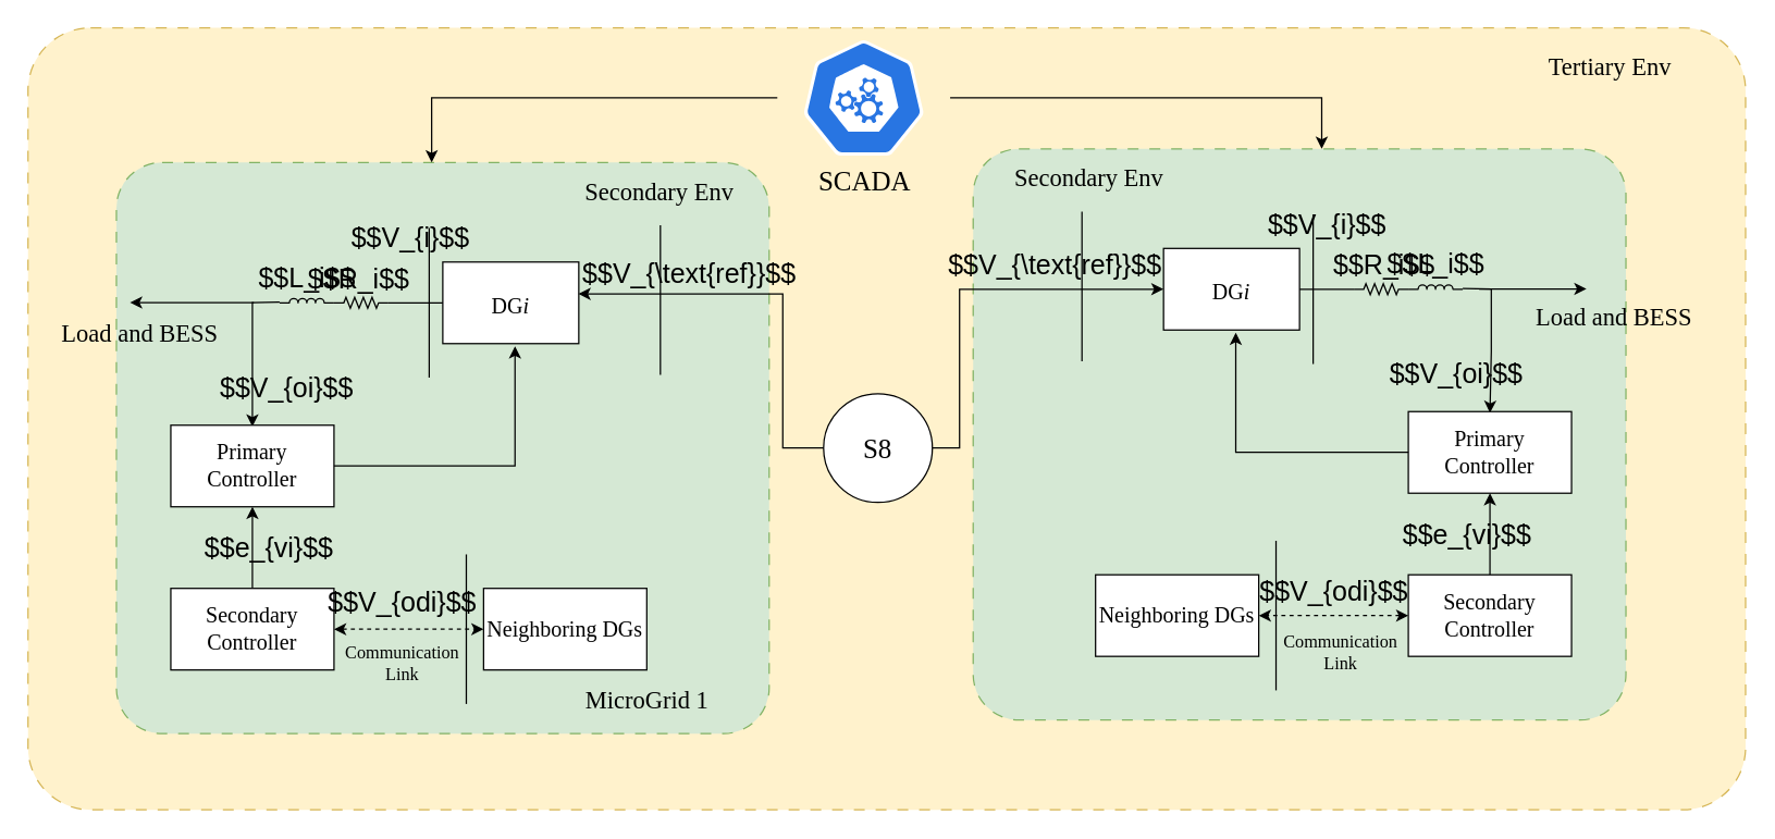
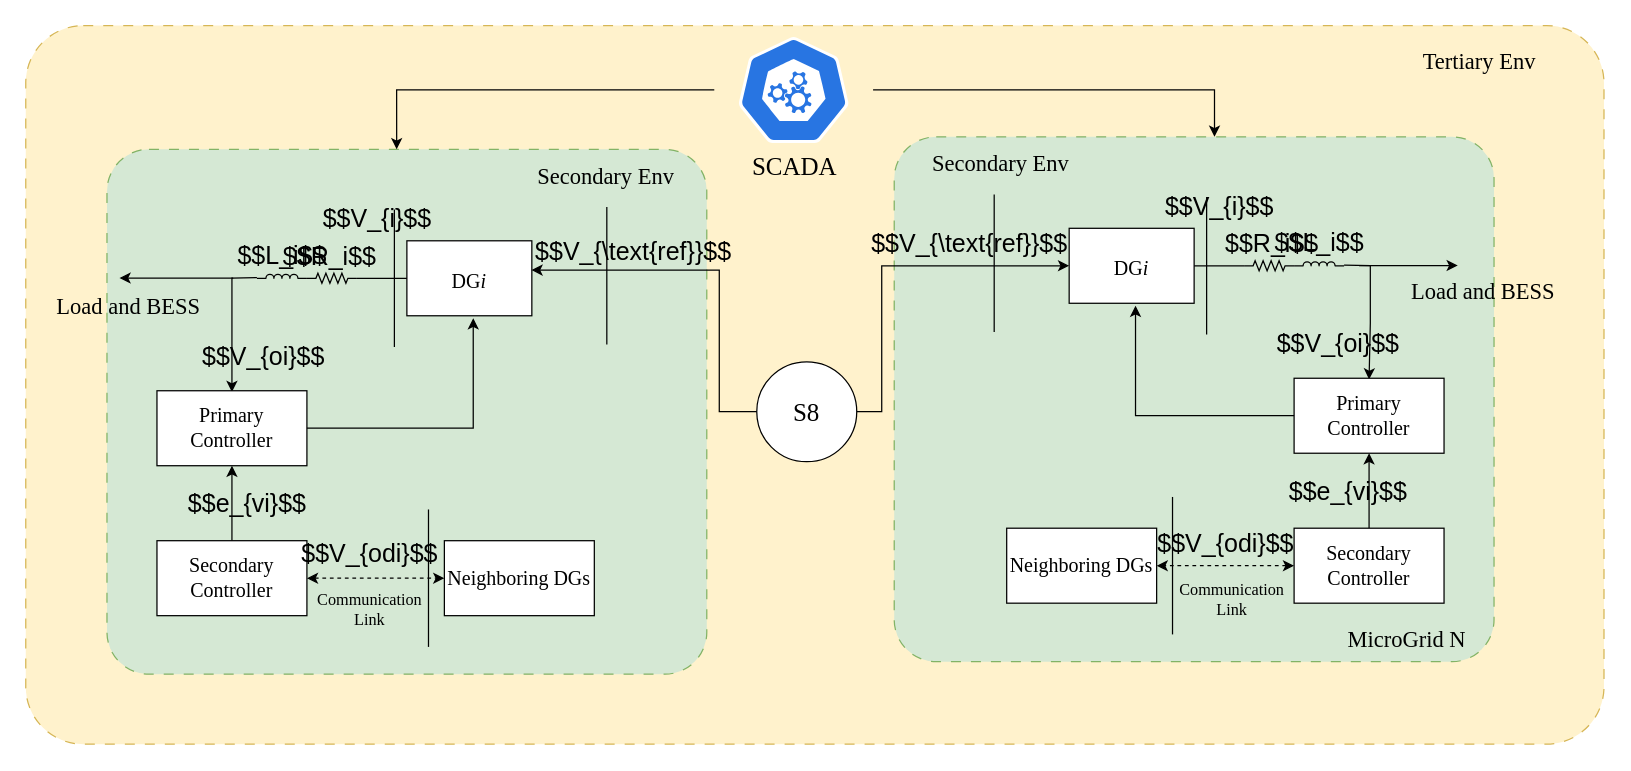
+ <mxCell id="27" value="MicroGrid N" style="text;html=1;align=center;verticalAlign=middle;resizable=0;points=[];autosize=1;strokeColor=none;fillColor=none;fontFamily=Times New Roman;fontSize=18;" vertex="1" parent="3"><mxGeometry x="354" y="386" width="112" height="34" as="geometry" /></mxCell>
- <mxCell id="52" value="MicroGrid 1" style="text;html=1;align=center;verticalAlign=middle;resizable=0;points=[];autosize=1;strokeColor=none;fillColor=none;fontFamily=Times New Roman;fontSize=18;" vertex="1" parent="1"><mxGeometry x="420" y="495" width="110" height="40" as="geometry" /></mxCell>
